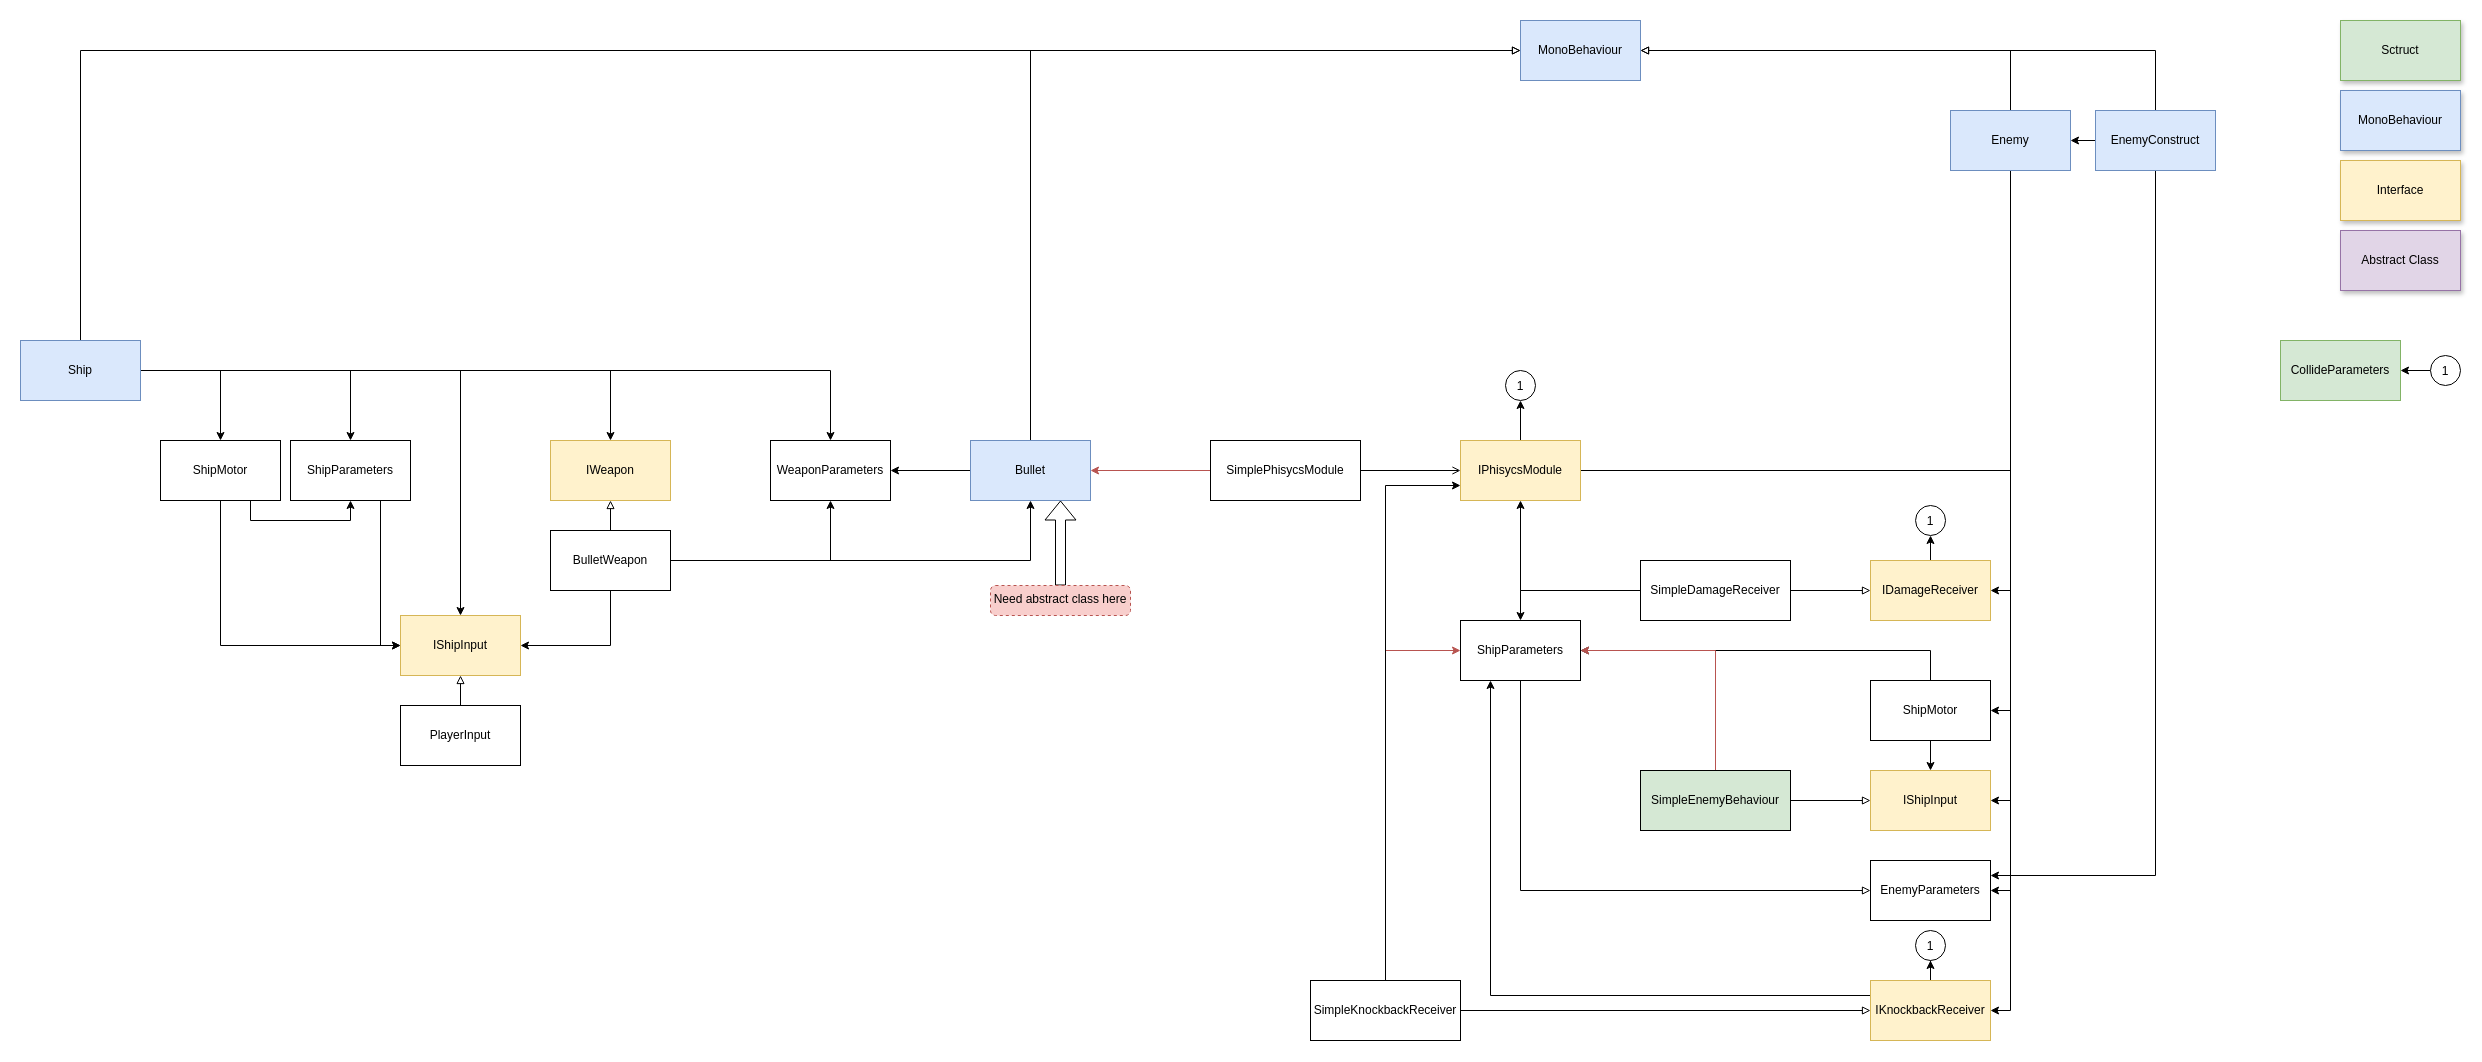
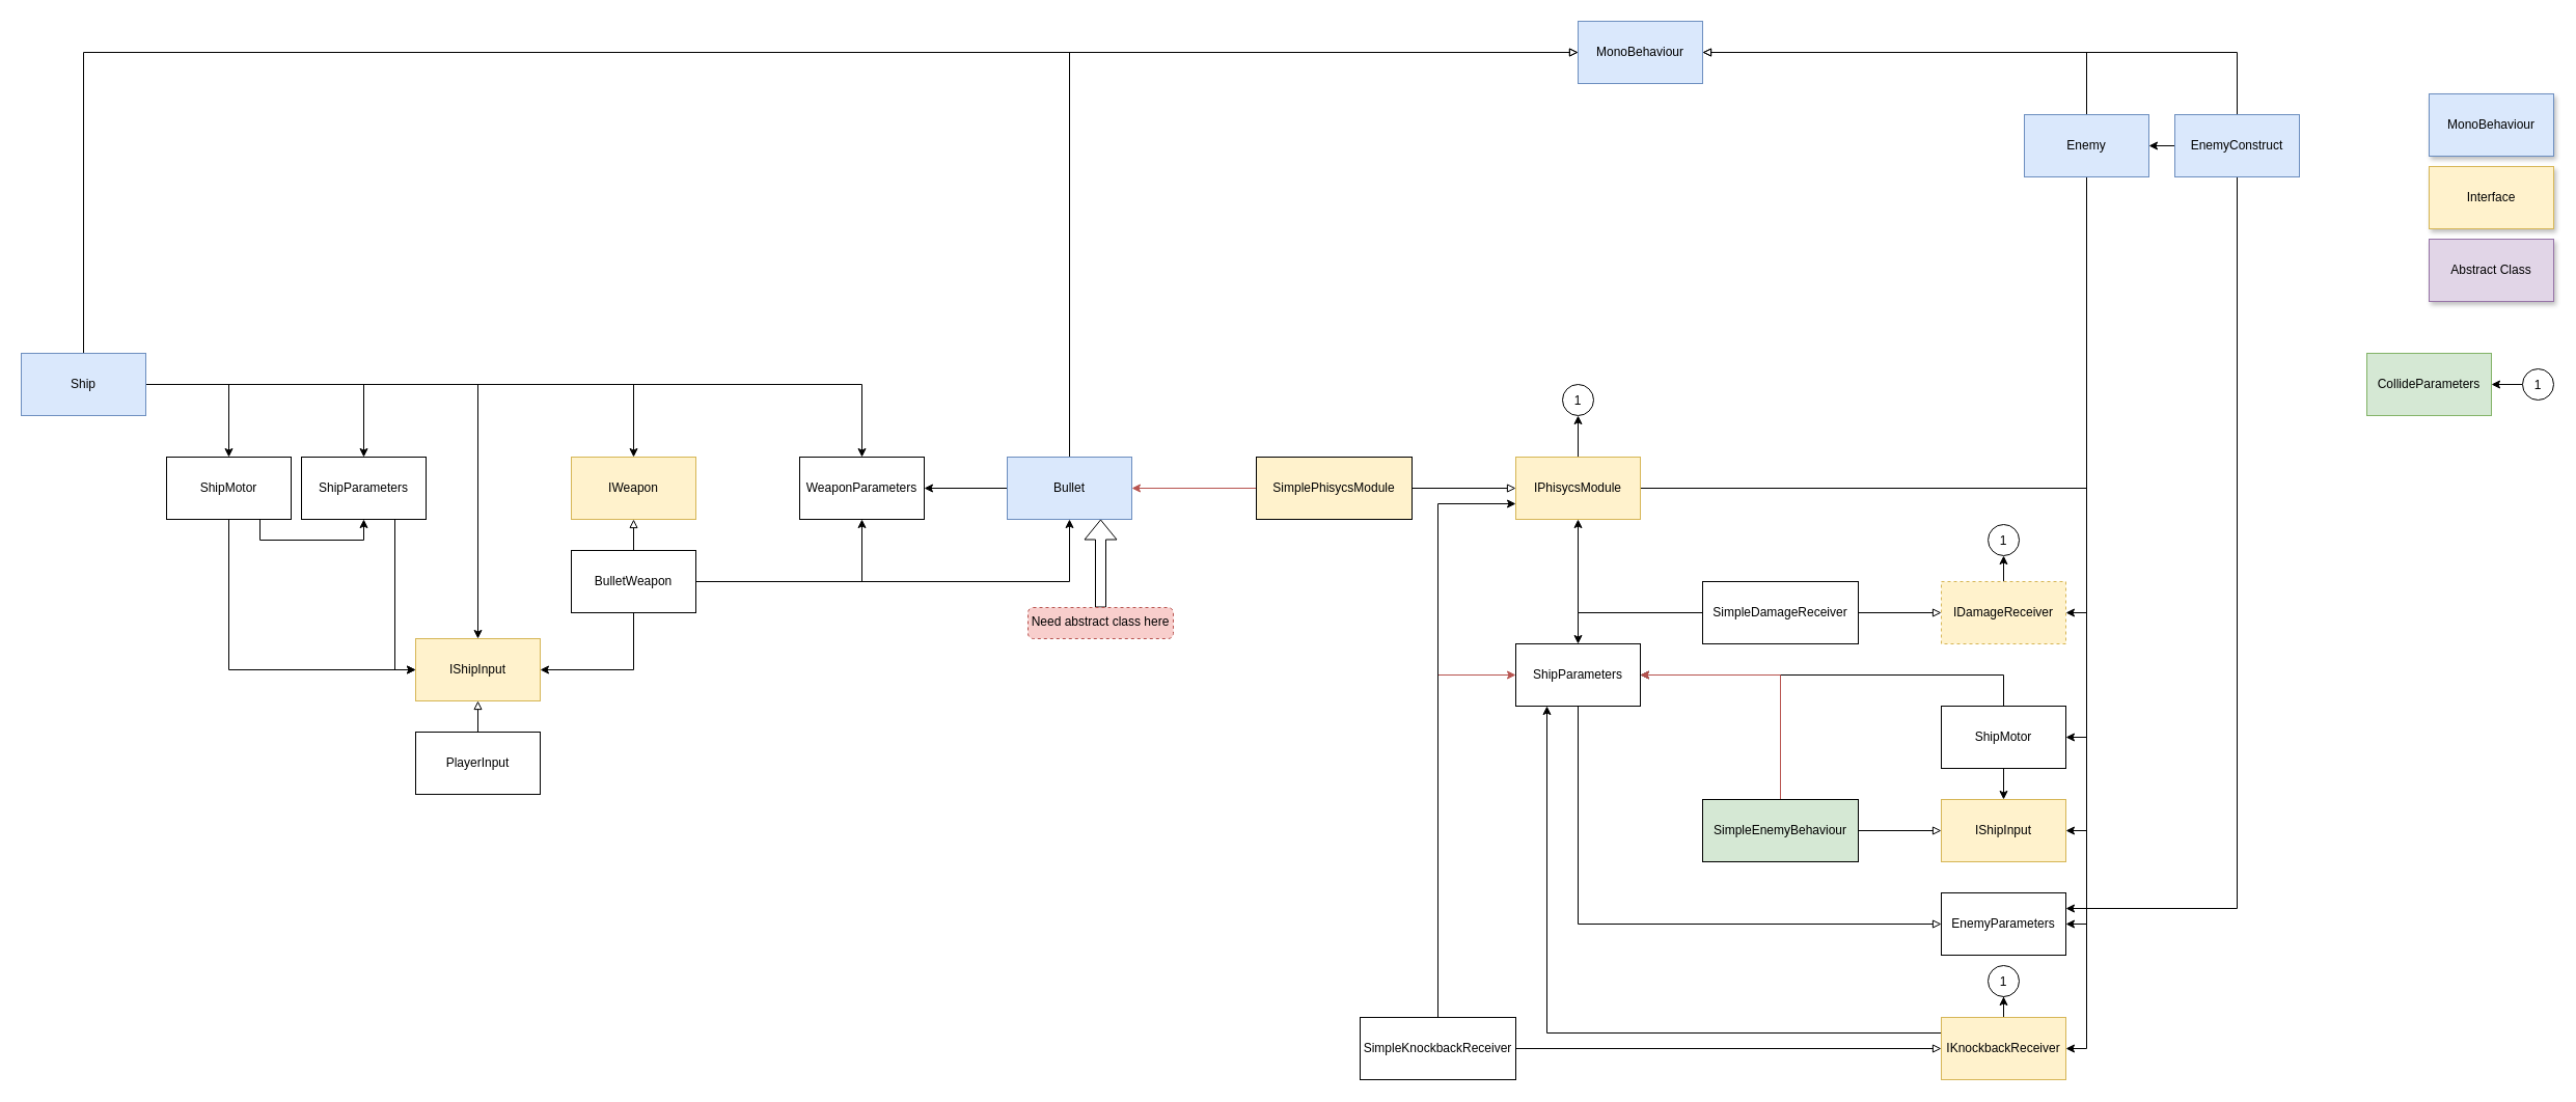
- <mxCell id="74" value="Sctruct" style="rounded=0;whiteSpace=wrap;html=1;fillColor=#d5e8d4;strokeColor=#82b366;shadow=1;" vertex="1" parent="1"><mxGeometry x="2340" y="20" width="120" height="60" as="geometry" /></mxCell>
- <mxCell id="60" value="SimplePhisycsModule" style="whiteSpace=wrap;html=1;rounded=0;" vertex="1" parent="1"><mxGeometry x="1210" y="440" width="150" height="60" as="geometry" /></mxCell>
+ <mxCell id="60" value="SimplePhisycsModule" style="whiteSpace=wrap;html=1;rounded=0;fillColor=#fff2cc;" vertex="1" parent="1"><mxGeometry x="1210" y="440" width="150" height="60" as="geometry" /></mxCell>
- <mxCell id="48" style="edgeStyle=orthogonalEdgeStyle;rounded=0;orthogonalLoop=1;jettySize=auto;html=1;entryX=0;entryY=0.5;entryDx=0;entryDy=0;exitX=1;exitY=0.5;exitDx=0;exitDy=0;endArrow=open;endFill=0;" edge="1" parent="1" source="60" target="51"><mxGeometry relative="1" as="geometry"><mxPoint x="1410" y="400" as="sourcePoint" /></mxGeometry></mxCell>
+ <mxCell id="48" style="edgeStyle=orthogonalEdgeStyle;rounded=0;orthogonalLoop=1;jettySize=auto;html=1;entryX=0;entryY=0.5;entryDx=0;entryDy=0;exitX=1;exitY=0.5;exitDx=0;exitDy=0;endArrow=block;endFill=0;" edge="1" parent="1" source="60" target="51"><mxGeometry relative="1" as="geometry"><mxPoint x="1410" y="400" as="sourcePoint" /></mxGeometry></mxCell>
- <mxCell id="47" value="IDamageReceiver&lt;br&gt;" style="whiteSpace=wrap;html=1;rounded=0;fillColor=#fff2cc;strokeColor=#d6b656;" vertex="1" parent="1"><mxGeometry x="1870" y="560" width="120" height="60" as="geometry" /></mxCell>
+ <mxCell id="47" value="IDamageReceiver&lt;br&gt;" style="whiteSpace=wrap;html=1;rounded=0;fillColor=#fff2cc;strokeColor=#d6b656;dashed=1;" vertex="1" parent="1"><mxGeometry x="1870" y="560" width="120" height="60" as="geometry" /></mxCell>
